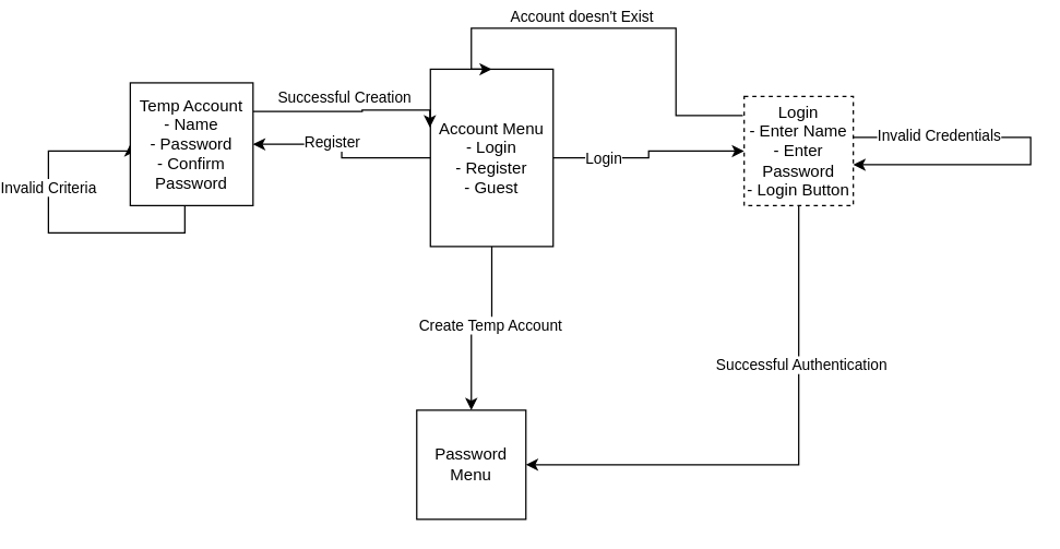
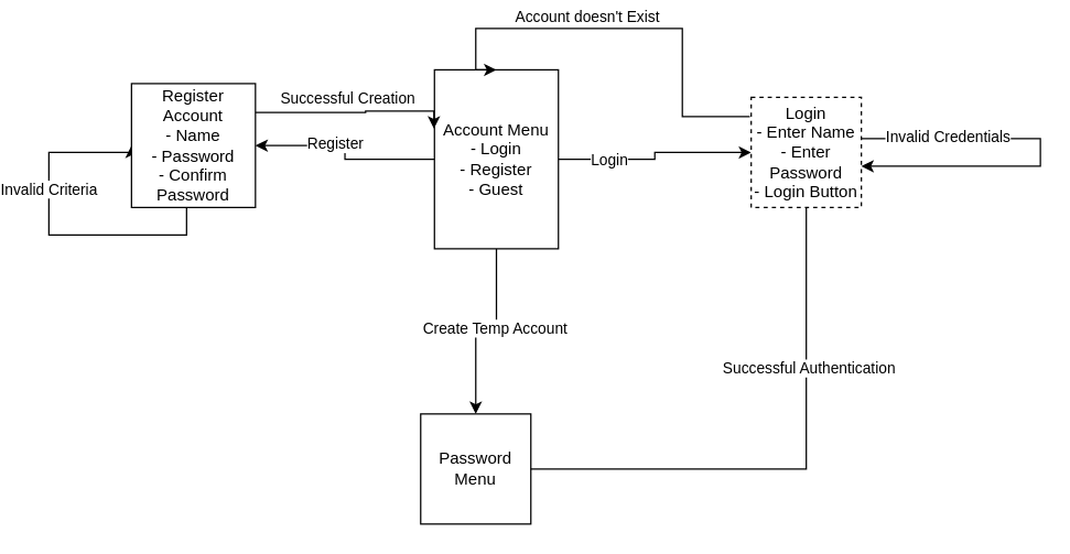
- <mxCell id="20" value="Temp Account&lt;br&gt;- Name&lt;br&gt;- Password&lt;br&gt;- Confirm Password" style="whiteSpace=wrap;html=1;aspect=fixed;" vertex="1" parent="1"><mxGeometry x="80" y="60" width="90" height="90" as="geometry" /></mxCell>
+ <mxCell id="20" value="Register Account&lt;br&gt;- Name&lt;br&gt;- Password&lt;br&gt;- Confirm Password" style="whiteSpace=wrap;html=1;aspect=fixed;" vertex="1" parent="1"><mxGeometry x="80" y="60" width="90" height="90" as="geometry" /></mxCell>
- <mxCell id="10" style="edgeStyle=orthogonalEdgeStyle;rounded=0;orthogonalLoop=1;jettySize=auto;html=1;entryX=1;entryY=0.5;entryDx=0;entryDy=0;" edge="1" parent="1" source="14" target="9"><mxGeometry relative="1" as="geometry"><Array as="points"><mxPoint x="570" y="340" /></Array></mxGeometry></mxCell>
+ <mxCell id="10" style="edgeStyle=orthogonalEdgeStyle;rounded=0;orthogonalLoop=1;jettySize=auto;html=1;entryX=1;entryY=0.5;entryDx=0;entryDy=0;endArrow=none;" edge="1" parent="1" source="14" target="9"><mxGeometry relative="1" as="geometry"><Array as="points"><mxPoint x="570" y="340" /></Array></mxGeometry></mxCell>
